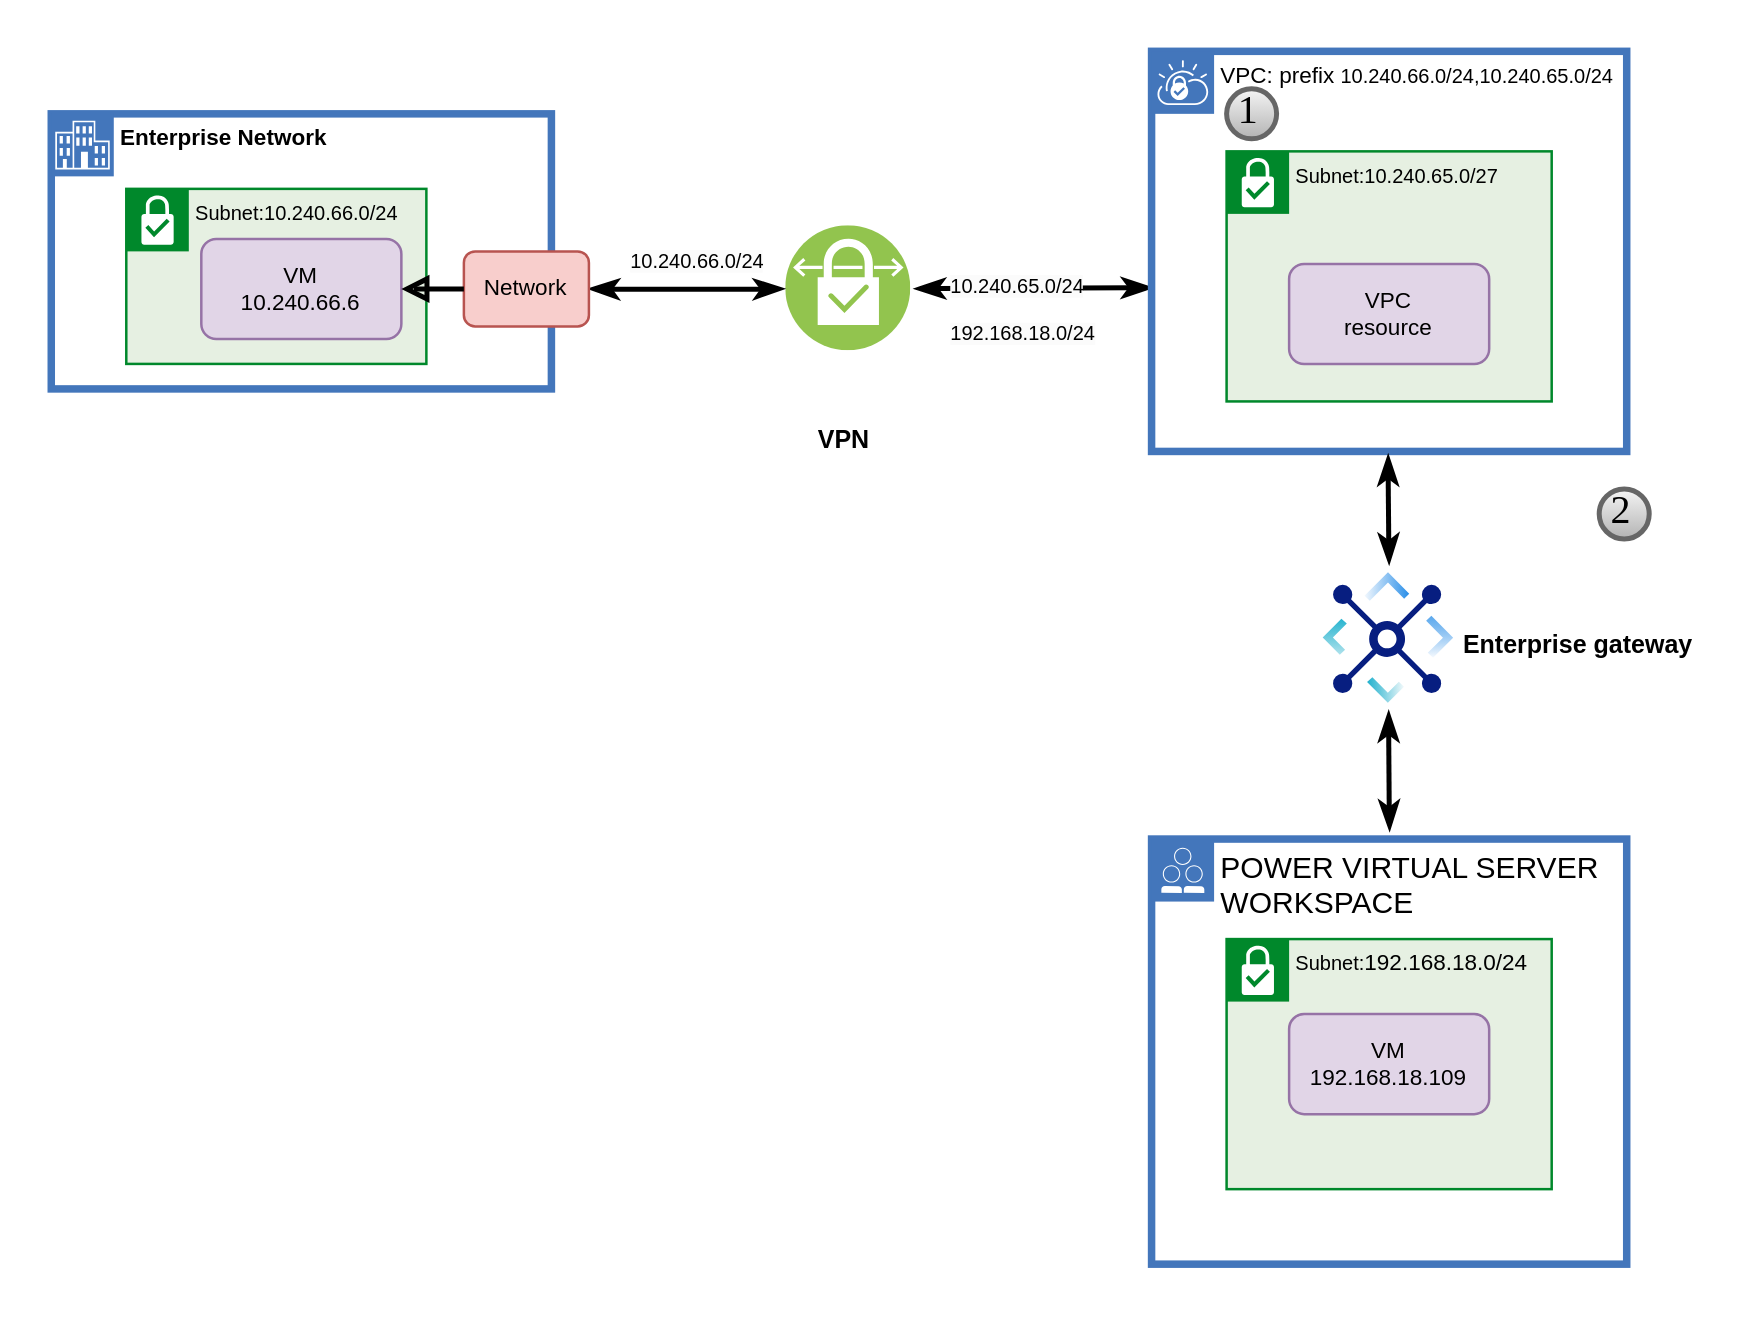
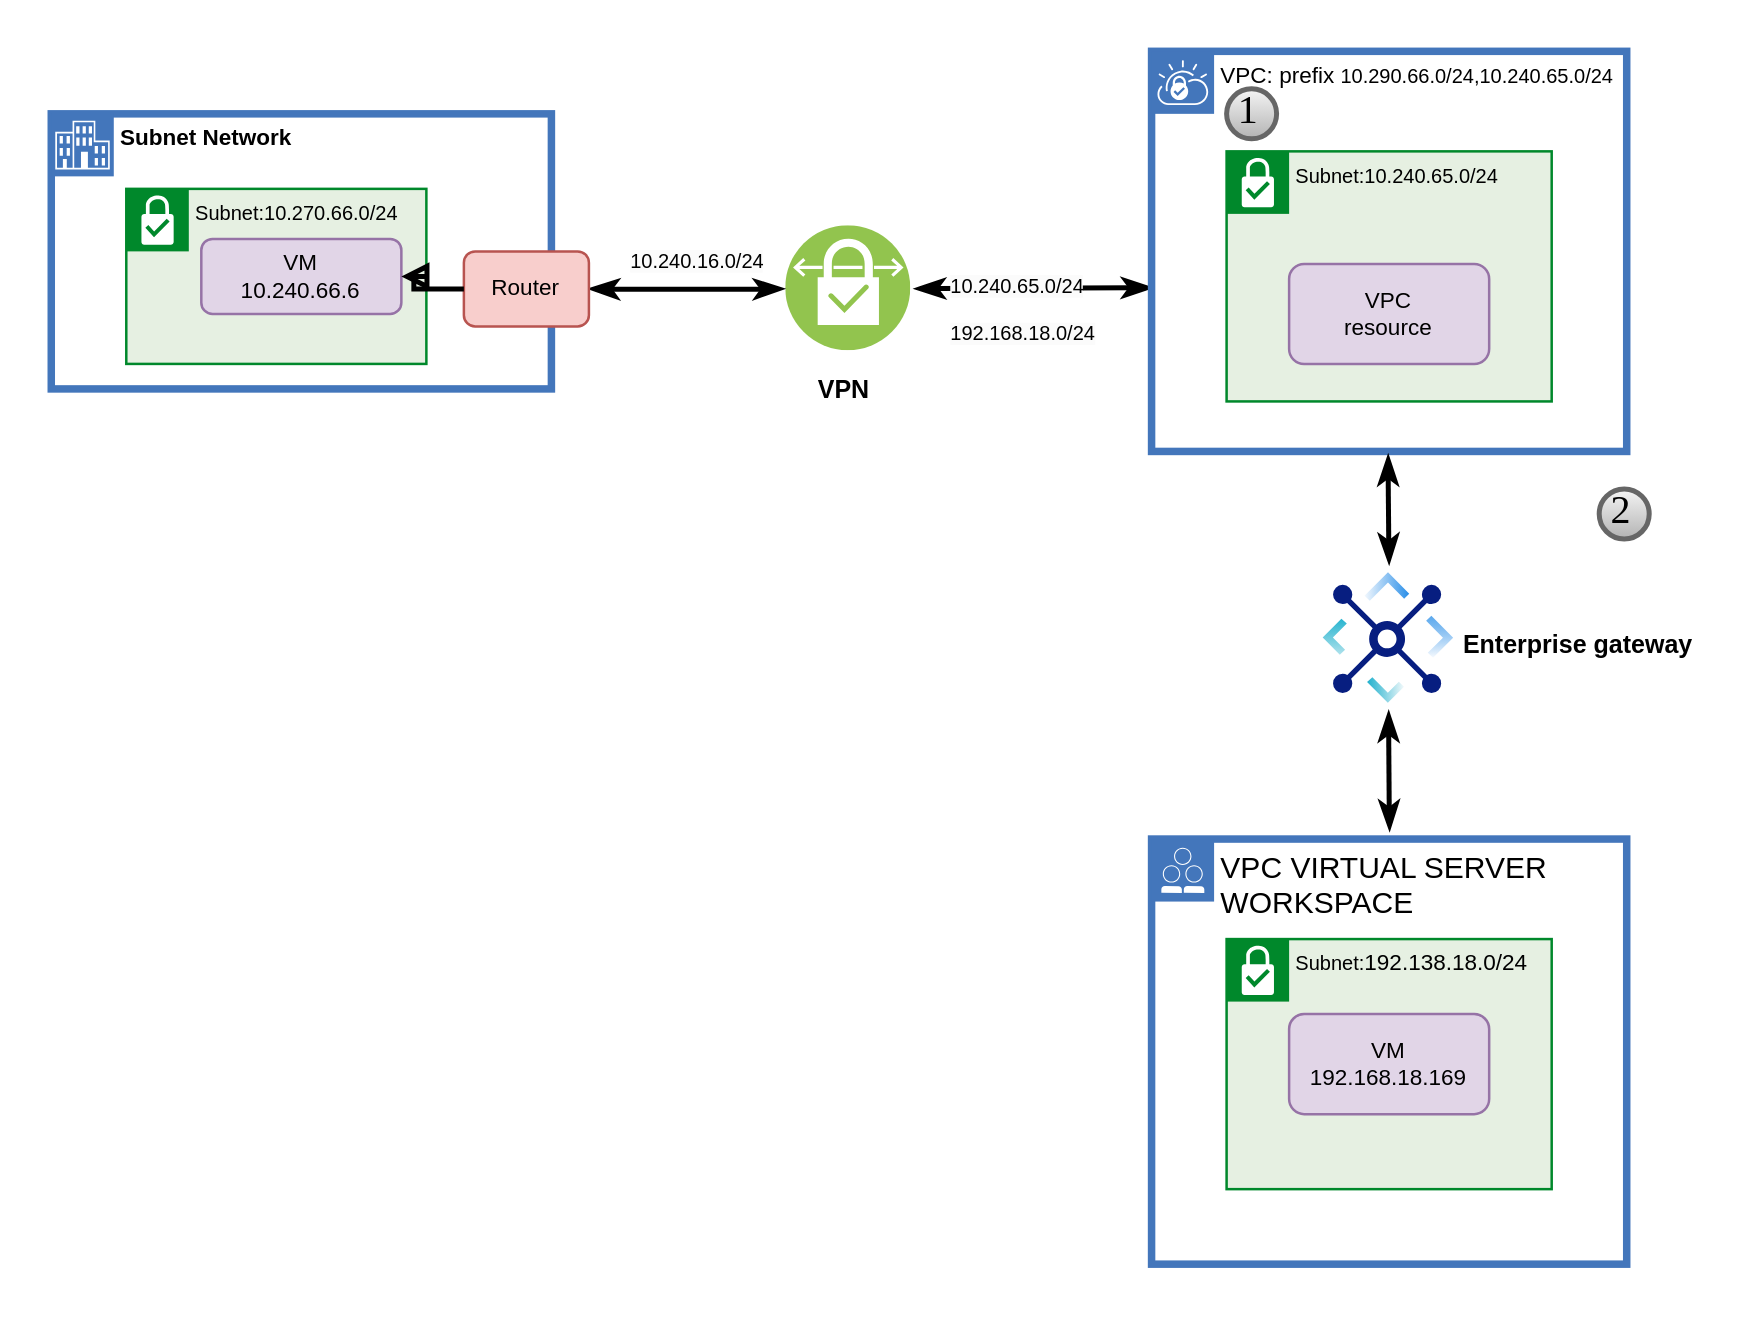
- <mxCell id="6" value="VPC: prefix&amp;nbsp;&lt;font style=&quot;border-color: var(--border-color); font-size: 8px; text-align: center;&quot;&gt;10.240.66.0/24,&lt;/font&gt;&lt;font style=&quot;border-color: var(--border-color); font-size: 8px; text-align: center;&quot;&gt;10.240.65.0/24&lt;/font&gt;" style="shape=mxgraph.ibm.box;prType=vpc;fontStyle=0;verticalAlign=top;align=left;spacingLeft=32;spacingTop=4;fillColor=none;rounded=0;whiteSpace=wrap;html=1;strokeColor=#4376BB;strokeWidth=3;dashed=0;container=1;spacing=-4;collapsible=0;expand=0;recursiveResize=0;fontSize=9;fontColor=#000000;" vertex="1" parent="1"><mxGeometry x="460" y="20" width="190" height="160" as="geometry" /></mxCell>
+ <mxCell id="6" value="VPC: prefix&amp;nbsp;&lt;font style=&quot;border-color: var(--border-color); font-size: 8px; text-align: center;&quot;&gt;10.290.66.0/24,&lt;/font&gt;&lt;font style=&quot;border-color: var(--border-color); font-size: 8px; text-align: center;&quot;&gt;10.240.65.0/24&lt;/font&gt;" style="shape=mxgraph.ibm.box;prType=vpc;fontStyle=0;verticalAlign=top;align=left;spacingLeft=32;spacingTop=4;fillColor=none;rounded=0;whiteSpace=wrap;html=1;strokeColor=#4376BB;strokeWidth=3;dashed=0;container=1;spacing=-4;collapsible=0;expand=0;recursiveResize=0;fontSize=9;fontColor=#000000;" vertex="1" parent="1"><mxGeometry x="460" y="20" width="190" height="160" as="geometry" /></mxCell>
- <mxCell id="10" value="&lt;b&gt;Enterprise Network&lt;/b&gt;" style="shape=mxgraph.ibm.box;prType=enterprise;fontStyle=0;verticalAlign=top;align=left;spacingLeft=32;spacingTop=4;fillColor=none;rounded=0;whiteSpace=wrap;html=1;strokeColor=#4376BB;strokeWidth=3;dashed=0;container=1;spacing=-4;collapsible=0;expand=0;recursiveResize=0;fontSize=9;" vertex="1" parent="1"><mxGeometry x="20" y="45" width="200" height="110" as="geometry" /></mxCell>
+ <mxCell id="10" value="&lt;b&gt;Subnet Network&lt;/b&gt;" style="shape=mxgraph.ibm.box;prType=enterprise;fontStyle=0;verticalAlign=top;align=left;spacingLeft=32;spacingTop=4;fillColor=none;rounded=0;whiteSpace=wrap;html=1;strokeColor=#4376BB;strokeWidth=3;dashed=0;container=1;spacing=-4;collapsible=0;expand=0;recursiveResize=0;fontSize=9;" vertex="1" parent="1"><mxGeometry x="20" y="45" width="200" height="110" as="geometry" /></mxCell>
- <mxCell id="7" value="&lt;font style=&quot;border-color: var(--border-color); font-size: 8px; text-align: center;&quot;&gt;Subnet:10.240.65.0/27&lt;/font&gt;" style="shape=mxgraph.ibm.box;prType=subnet;fontStyle=0;verticalAlign=top;align=left;spacingLeft=32;spacingTop=4;fillColor=#E6F0E2;rounded=0;whiteSpace=wrap;html=1;strokeColor=#00882B;strokeWidth=1;dashed=0;container=1;spacing=-4;collapsible=0;expand=0;recursiveResize=0;fontSize=9;" vertex="1" parent="6"><mxGeometry x="30" y="40" width="130" height="100" as="geometry" /></mxCell>
+ <mxCell id="7" value="&lt;font style=&quot;border-color: var(--border-color); font-size: 8px; text-align: center;&quot;&gt;Subnet:10.240.65.0/24&lt;/font&gt;" style="shape=mxgraph.ibm.box;prType=subnet;fontStyle=0;verticalAlign=top;align=left;spacingLeft=32;spacingTop=4;fillColor=#E6F0E2;rounded=0;whiteSpace=wrap;html=1;strokeColor=#00882B;strokeWidth=1;dashed=0;container=1;spacing=-4;collapsible=0;expand=0;recursiveResize=0;fontSize=9;" vertex="1" parent="6"><mxGeometry x="30" y="40" width="130" height="100" as="geometry" /></mxCell>
- <mxCell id="12" value="&lt;font style=&quot;border-color: var(--border-color); font-size: 8px; text-align: center;&quot;&gt;Subnet:10.240.66.0/24&lt;/font&gt;" style="shape=mxgraph.ibm.box;prType=subnet;fontStyle=0;verticalAlign=top;align=left;spacingLeft=32;spacingTop=4;fillColor=#E6F0E2;rounded=0;whiteSpace=wrap;html=1;strokeColor=#00882B;strokeWidth=1;dashed=0;container=1;spacing=-4;collapsible=0;expand=0;recursiveResize=0;fontSize=9;" vertex="1" parent="10"><mxGeometry x="30" y="30" width="120" height="70" as="geometry" /></mxCell>
+ <mxCell id="12" value="&lt;font style=&quot;border-color: var(--border-color); font-size: 8px; text-align: center;&quot;&gt;Subnet:10.270.66.0/24&lt;/font&gt;" style="shape=mxgraph.ibm.box;prType=subnet;fontStyle=0;verticalAlign=top;align=left;spacingLeft=32;spacingTop=4;fillColor=#E6F0E2;rounded=0;whiteSpace=wrap;html=1;strokeColor=#00882B;strokeWidth=1;dashed=0;container=1;spacing=-4;collapsible=0;expand=0;recursiveResize=0;fontSize=9;" vertex="1" parent="10"><mxGeometry x="30" y="30" width="120" height="70" as="geometry" /></mxCell>
- <mxCell id="15" value="&lt;span style=&quot;color: rgb(0, 0, 0); font-family: Helvetica; font-size: 8px; font-style: normal; font-variant-ligatures: normal; font-variant-caps: normal; font-weight: 400; letter-spacing: normal; orphans: 2; text-align: center; text-indent: 0px; text-transform: none; widows: 2; word-spacing: 0px; -webkit-text-stroke-width: 0px; background-color: rgb(251, 251, 251); text-decoration-thickness: initial; text-decoration-style: initial; text-decoration-color: initial; float: none; display: inline !important;&quot;&gt;10.240.66.0/24&lt;/span&gt;" style="text;whiteSpace=wrap;html=1;fontSize=16;" vertex="1" parent="1"><mxGeometry x="250" y="85" width="60" height="30" as="geometry" /></mxCell>
+ <mxCell id="15" value="&lt;span style=&quot;color: rgb(0, 0, 0); font-family: Helvetica; font-size: 8px; font-style: normal; font-variant-ligatures: normal; font-variant-caps: normal; font-weight: 400; letter-spacing: normal; orphans: 2; text-align: center; text-indent: 0px; text-transform: none; widows: 2; word-spacing: 0px; -webkit-text-stroke-width: 0px; background-color: rgb(251, 251, 251); text-decoration-thickness: initial; text-decoration-style: initial; text-decoration-color: initial; float: none; display: inline !important;&quot;&gt;10.240.16.0/24&lt;/span&gt;" style="text;whiteSpace=wrap;html=1;fontSize=16;" vertex="1" parent="1"><mxGeometry x="250" y="85" width="60" height="30" as="geometry" /></mxCell>
- <mxCell id="13" value="VM&lt;br&gt;10.240.66.6" style="rounded=1;whiteSpace=wrap;html=1;fontSize=9;fillColor=#e1d5e7;strokeColor=#9673a6;" vertex="1" parent="12"><mxGeometry x="30" y="20" width="80" height="40" as="geometry" /></mxCell>
+ <mxCell id="13" value="VM&lt;br&gt;10.240.66.6" style="rounded=1;whiteSpace=wrap;html=1;fontSize=9;fillColor=#e1d5e7;strokeColor=#9673a6;" vertex="1" parent="12"><mxGeometry x="30" y="20" width="80" height="30" as="geometry" /></mxCell>
- <mxCell id="11" value="Network" style="rounded=1;whiteSpace=wrap;html=1;fontSize=9;fillColor=#f8cecc;strokeColor=#b85450;" vertex="1" parent="10"><mxGeometry x="165" y="55" width="50" height="30" as="geometry" /></mxCell>
+ <mxCell id="11" value="Router" style="rounded=1;whiteSpace=wrap;html=1;fontSize=9;fillColor=#f8cecc;strokeColor=#b85450;" vertex="1" parent="10"><mxGeometry x="165" y="55" width="50" height="30" as="geometry" /></mxCell>
- <mxCell id="22" value="&lt;font style=&quot;font-size: 10px;&quot;&gt;&lt;b style=&quot;font-size: 10px;&quot;&gt;VPN&lt;br style=&quot;font-size: 10px;&quot;&gt;&lt;/b&gt;&lt;/font&gt;" style="text;html=1;align=left;verticalAlign=middle;resizable=0;points=[];autosize=1;strokeColor=none;fillColor=none;fontSize=10;" vertex="1" parent="1"><mxGeometry x="325" y="160" width="40" height="30" as="geometry" /></mxCell>
+ <mxCell id="22" value="&lt;font style=&quot;font-size: 10px;&quot;&gt;&lt;b style=&quot;font-size: 10px;&quot;&gt;VPN&lt;br style=&quot;font-size: 10px;&quot;&gt;&lt;/b&gt;&lt;/font&gt;" style="text;html=1;align=left;verticalAlign=middle;resizable=0;points=[];autosize=1;strokeColor=none;fillColor=none;fontSize=10;" vertex="1" parent="1"><mxGeometry x="325" y="140" width="40" height="30" as="geometry" /></mxCell>
- <mxCell id="18" value="POWER VIRTUAL SERVER&lt;br&gt;WORKSPACE" style="shape=mxgraph.ibm.box;prType=public;fontStyle=0;verticalAlign=top;align=left;spacingLeft=32;spacingTop=4;fillColor=none;rounded=0;whiteSpace=wrap;html=1;strokeColor=#4376BB;strokeWidth=3;dashed=0;container=1;spacing=-4;collapsible=0;expand=0;recursiveResize=0;" vertex="1" parent="1"><mxGeometry x="460" y="335" width="190" height="170" as="geometry" /></mxCell>
+ <mxCell id="18" value="VPC VIRTUAL SERVER&lt;br&gt;WORKSPACE" style="shape=mxgraph.ibm.box;prType=public;fontStyle=0;verticalAlign=top;align=left;spacingLeft=32;spacingTop=4;fillColor=none;rounded=0;whiteSpace=wrap;html=1;strokeColor=#4376BB;strokeWidth=3;dashed=0;container=1;spacing=-4;collapsible=0;expand=0;recursiveResize=0;" vertex="1" parent="1"><mxGeometry x="460" y="335" width="190" height="170" as="geometry" /></mxCell>
- <mxCell id="19" value="&lt;font style=&quot;border-color: var(--border-color); font-size: 8px; text-align: center;&quot;&gt;Subnet:&lt;/font&gt;192.168.18.0/24" style="shape=mxgraph.ibm.box;prType=subnet;fontStyle=0;verticalAlign=top;align=left;spacingLeft=32;spacingTop=4;fillColor=#E6F0E2;rounded=0;whiteSpace=wrap;html=1;strokeColor=#00882B;strokeWidth=1;dashed=0;container=1;spacing=-4;collapsible=0;expand=0;recursiveResize=0;fontSize=9;" vertex="1" parent="18"><mxGeometry x="30" y="40" width="130" height="100" as="geometry" /></mxCell>
+ <mxCell id="19" value="&lt;font style=&quot;border-color: var(--border-color); font-size: 8px; text-align: center;&quot;&gt;Subnet:&lt;/font&gt;192.138.18.0/24" style="shape=mxgraph.ibm.box;prType=subnet;fontStyle=0;verticalAlign=top;align=left;spacingLeft=32;spacingTop=4;fillColor=#E6F0E2;rounded=0;whiteSpace=wrap;html=1;strokeColor=#00882B;strokeWidth=1;dashed=0;container=1;spacing=-4;collapsible=0;expand=0;recursiveResize=0;fontSize=9;" vertex="1" parent="18"><mxGeometry x="30" y="40" width="130" height="100" as="geometry" /></mxCell>
- <mxCell id="20" value="VM&lt;br&gt;192.168.18.109" style="rounded=1;whiteSpace=wrap;html=1;fontSize=9;fillColor=#e1d5e7;strokeColor=#9673a6;" vertex="1" parent="19"><mxGeometry x="25" y="30" width="80" height="40" as="geometry" /></mxCell>
+ <mxCell id="20" value="VM&lt;br&gt;192.168.18.169" style="rounded=1;whiteSpace=wrap;html=1;fontSize=9;fillColor=#e1d5e7;strokeColor=#9673a6;" vertex="1" parent="19"><mxGeometry x="25" y="30" width="80" height="40" as="geometry" /></mxCell>
